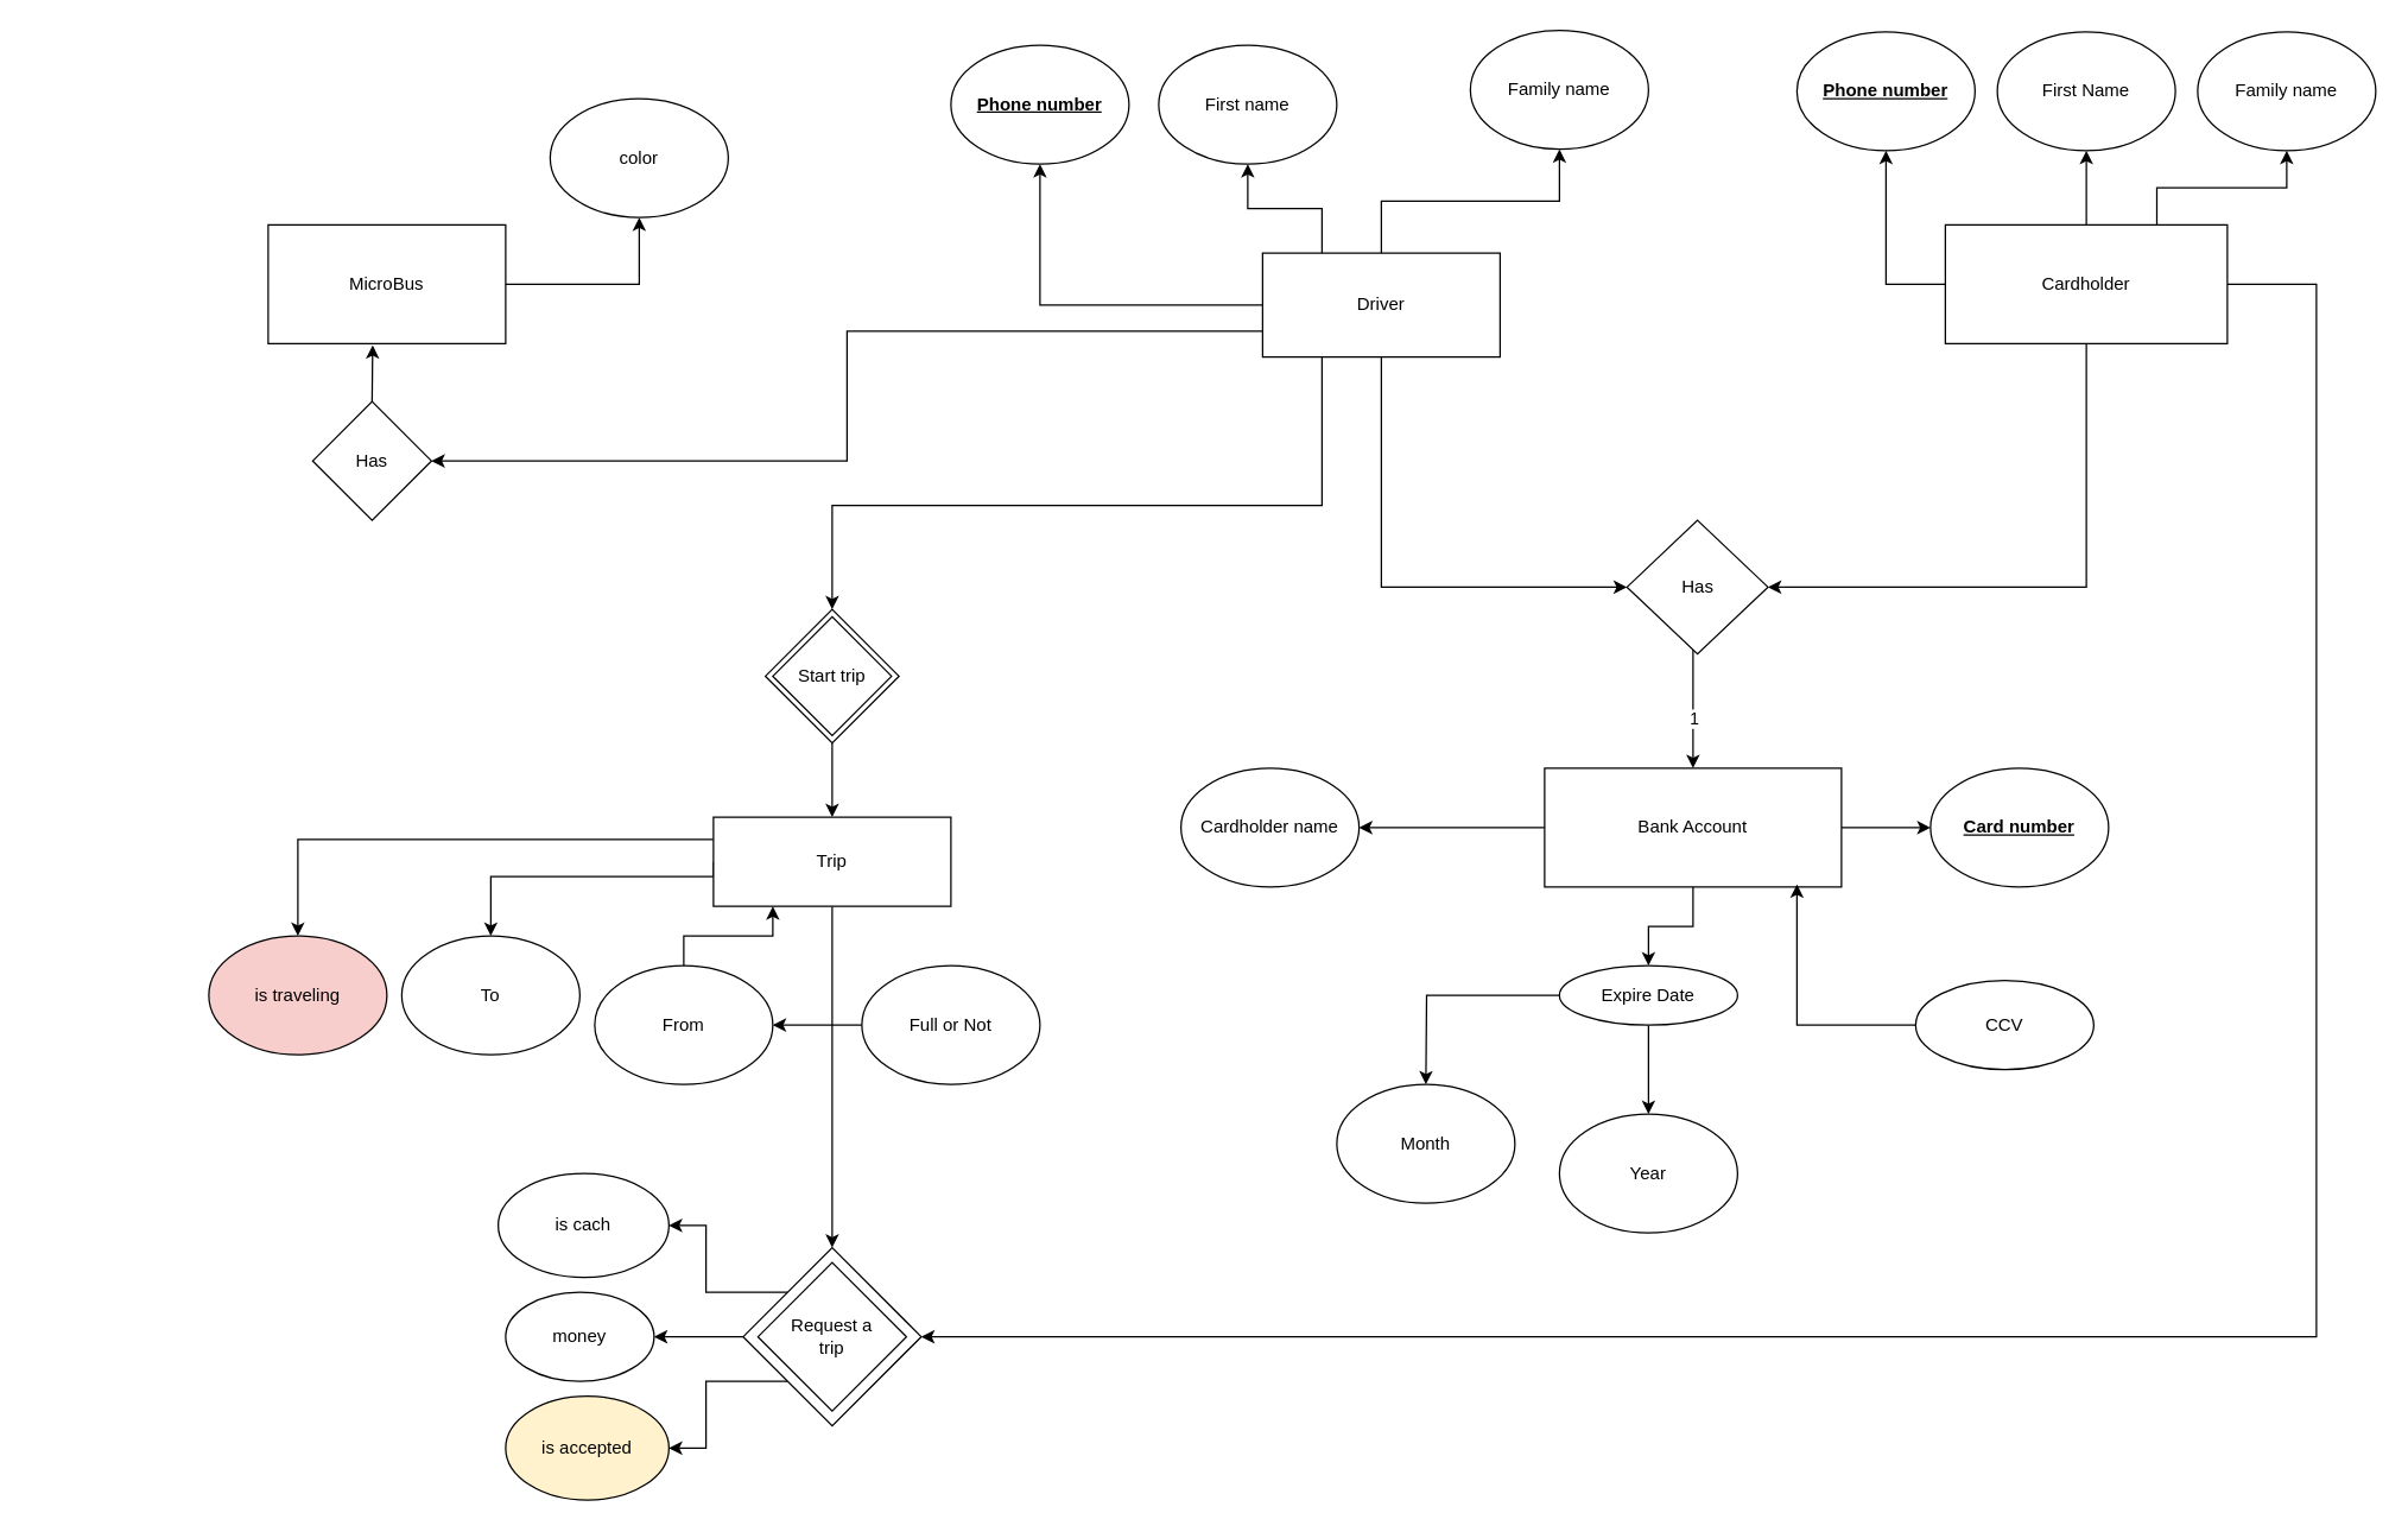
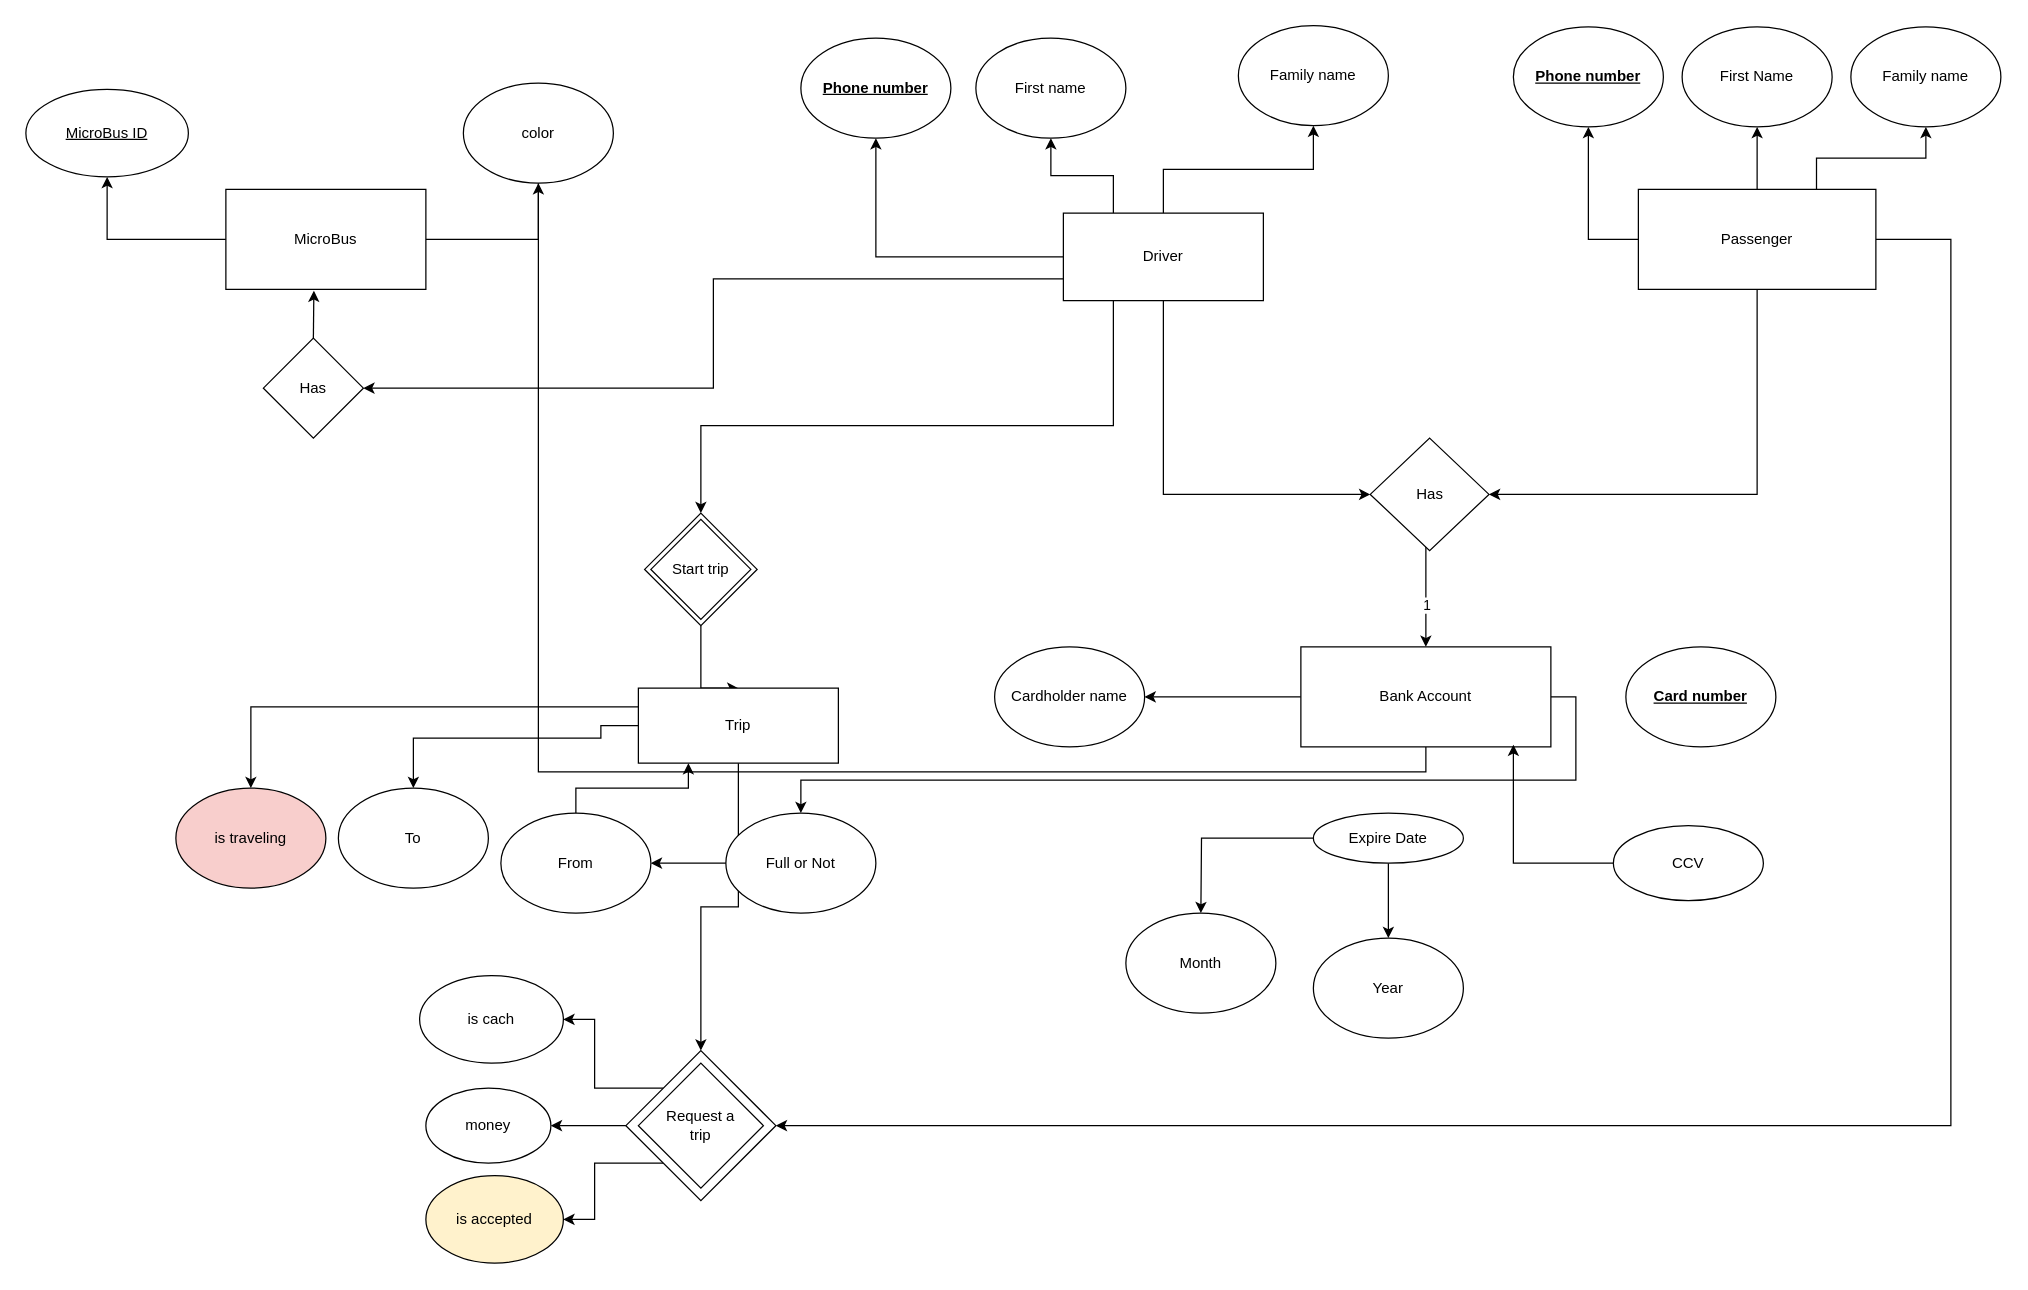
+ <mxCell id="9" value="&lt;u&gt;MicroBus ID&lt;/u&gt;" style="ellipse;whiteSpace=wrap;html=1;" parent="1" vertex="1"><mxGeometry x="20" y="71" width="130" height="70" as="geometry" /></mxCell>
+ <mxCell id="13" style="edgeStyle=orthogonalEdgeStyle;rounded=0;orthogonalLoop=1;jettySize=auto;html=1;" parent="1" source="15" target="9" edge="1"><mxGeometry relative="1" as="geometry" /></mxCell>
- <mxCell id="14" style="edgeStyle=orthogonalEdgeStyle;rounded=0;orthogonalLoop=1;jettySize=auto;html=1;" parent="1" source="15" target="17" edge="1"><mxGeometry relative="1" as="geometry" /></mxCell>
+ <mxCell id="14" style="edgeStyle=orthogonalEdgeStyle;rounded=0;orthogonalLoop=1;jettySize=auto;html=1;endArrow=none;" parent="1" source="15" target="17" edge="1"><mxGeometry relative="1" as="geometry" /></mxCell>
- <mxCell id="23" value="Cardholder" style="rounded=0;whiteSpace=wrap;html=1;" parent="1" vertex="1"><mxGeometry x="1310" y="151" width="190" height="80" as="geometry" /></mxCell>
+ <mxCell id="23" value="Passenger" style="rounded=0;whiteSpace=wrap;html=1;" parent="1" vertex="1"><mxGeometry x="1310" y="151" width="190" height="80" as="geometry" /></mxCell>
- <mxCell id="26" style="edgeStyle=orthogonalEdgeStyle;rounded=0;orthogonalLoop=1;jettySize=auto;html=1;exitX=1;exitY=0.5;exitDx=0;exitDy=0;entryX=0;entryY=0.5;entryDx=0;entryDy=0;" parent="1" source="29" target="32" edge="1"><mxGeometry relative="1" as="geometry" /></mxCell>
+ <mxCell id="26" style="edgeStyle=orthogonalEdgeStyle;rounded=0;orthogonalLoop=1;jettySize=auto;html=1;exitX=1;exitY=0.5;exitDx=0;exitDy=0;" parent="1" source="29" target="54" edge="1"><mxGeometry relative="1" as="geometry" /></mxCell>
- <mxCell id="49" value="Trip" style="rounded=0;whiteSpace=wrap;html=1;" parent="1" vertex="1"><mxGeometry x="480" y="550" width="160" height="60" as="geometry" /></mxCell>
+ <mxCell id="49" value="Trip" style="rounded=0;whiteSpace=wrap;html=1;" parent="1" vertex="1"><mxGeometry x="510" y="550" width="160" height="60" as="geometry" /></mxCell>
- <mxCell id="28" style="edgeStyle=orthogonalEdgeStyle;rounded=0;orthogonalLoop=1;jettySize=auto;html=1;exitX=0.5;exitY=1;exitDx=0;exitDy=0;entryX=0.5;entryY=0;entryDx=0;entryDy=0;" parent="1" source="29" target="38" edge="1"><mxGeometry relative="1" as="geometry" /></mxCell>
+ <mxCell id="28" style="edgeStyle=orthogonalEdgeStyle;rounded=0;orthogonalLoop=1;jettySize=auto;html=1;exitX=0.5;exitY=1;exitDx=0;exitDy=0;" parent="1" source="29" target="17" edge="1"><mxGeometry relative="1" as="geometry" /></mxCell>
- <mxCell id="64" value="is cach" style="ellipse;whiteSpace=wrap;html=1;" parent="1" vertex="1"><mxGeometry x="335" y="790" width="115" height="70" as="geometry" /></mxCell>
+ <mxCell id="64" value="is cach" style="ellipse;whiteSpace=wrap;html=1;" parent="1" vertex="1"><mxGeometry x="335" y="780" width="115" height="70" as="geometry" /></mxCell>
